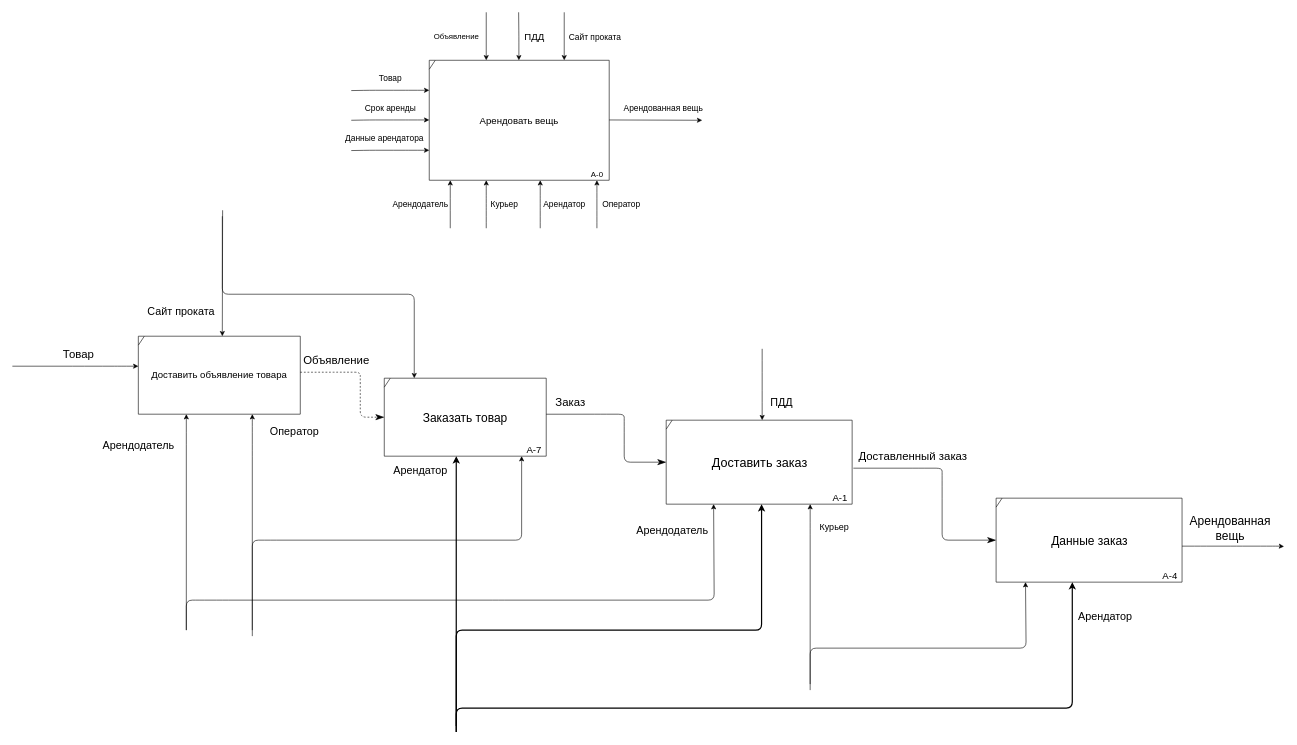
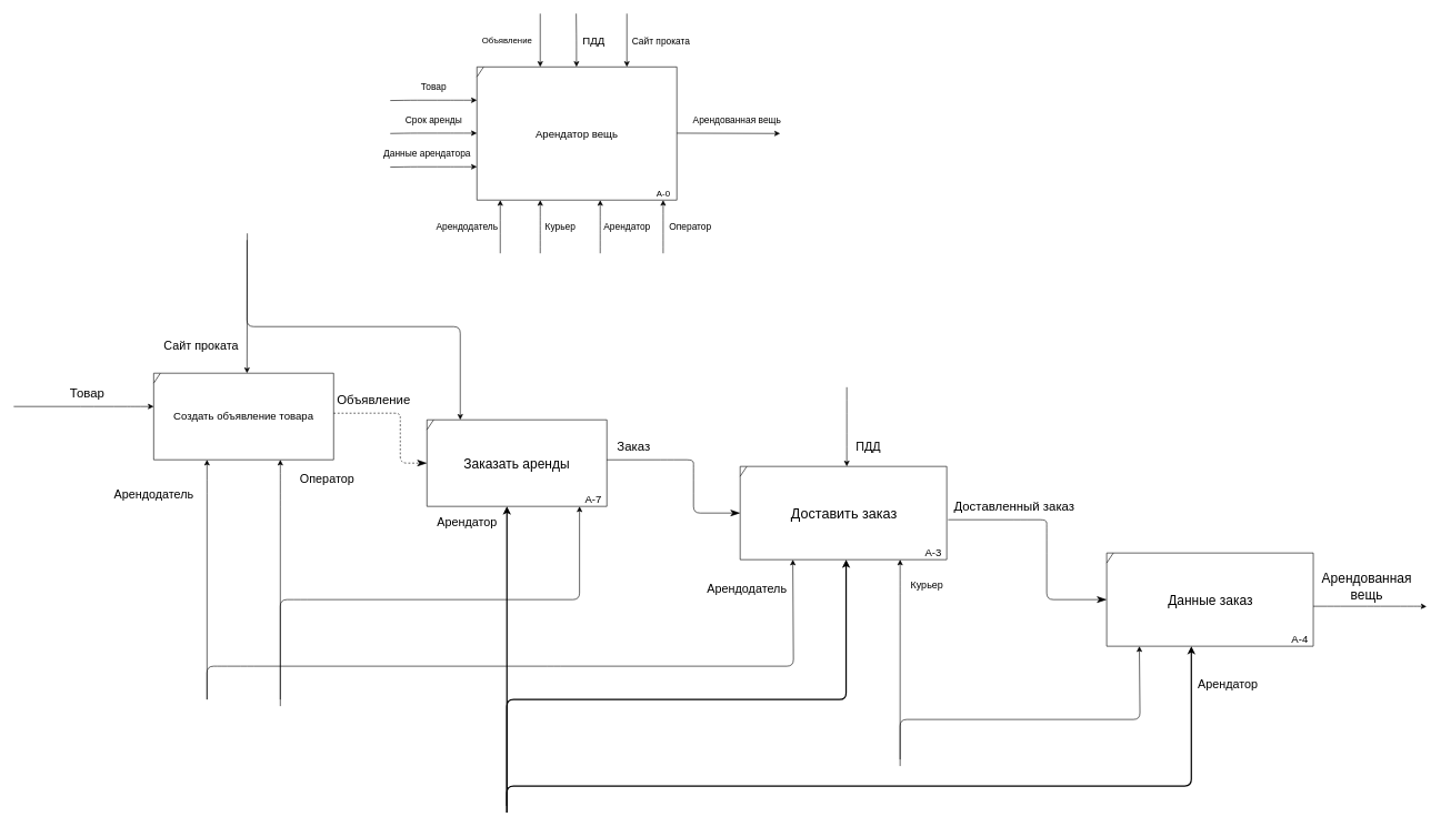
- <mxCell id="3" value="&lt;font style=&quot;font-size: 16px&quot;&gt;Арендовать вещь&lt;/font&gt;" style="text;html=1;strokeColor=none;fillColor=none;align=center;verticalAlign=middle;whiteSpace=wrap;rounded=0;" parent="1" vertex="1"><mxGeometry x="720" y="110" width="290" height="180" as="geometry" /></mxCell>
+ <mxCell id="3" value="&lt;font style=&quot;font-size: 16px&quot;&gt;Арендатор вещь&lt;/font&gt;" style="text;html=1;strokeColor=none;fillColor=none;align=center;verticalAlign=middle;whiteSpace=wrap;rounded=0;" parent="1" vertex="1"><mxGeometry x="720" y="110" width="290" height="180" as="geometry" /></mxCell>
- <mxCell id="18" value="&lt;span style=&quot;font-size: 16px;&quot;&gt;Доставить объявление товара&lt;/span&gt;" style="text;html=1;strokeColor=none;fillColor=none;align=center;verticalAlign=middle;whiteSpace=wrap;rounded=0;fontSize=16;" parent="1" vertex="1"><mxGeometry x="230" y="560" width="270" height="130" as="geometry" /></mxCell>
+ <mxCell id="18" value="&lt;span style=&quot;font-size: 16px;&quot;&gt;Создать объявление товара&lt;/span&gt;" style="text;html=1;strokeColor=none;fillColor=none;align=center;verticalAlign=middle;whiteSpace=wrap;rounded=0;fontSize=16;" parent="1" vertex="1"><mxGeometry x="230" y="560" width="270" height="130" as="geometry" /></mxCell>
- <mxCell id="27" value="&lt;font style=&quot;font-size: 20px&quot;&gt;Заказать товар&lt;/font&gt;" style="text;html=1;strokeColor=none;fillColor=none;align=center;verticalAlign=middle;whiteSpace=wrap;rounded=0;fontSize=16;" parent="1" vertex="1"><mxGeometry x="640" y="630" width="270" height="130" as="geometry" /></mxCell>
+ <mxCell id="27" value="&lt;font style=&quot;font-size: 20px&quot;&gt;Заказать аренды&lt;/font&gt;" style="text;html=1;strokeColor=none;fillColor=none;align=center;verticalAlign=middle;whiteSpace=wrap;rounded=0;fontSize=16;" parent="1" vertex="1"><mxGeometry x="640" y="630" width="270" height="130" as="geometry" /></mxCell>
- <mxCell id="37" value="&lt;font style=&quot;font-size: 16px;&quot;&gt;А-1&lt;br style=&quot;font-size: 16px;&quot;&gt;&lt;/font&gt;" style="text;html=1;strokeColor=none;fillColor=none;align=center;verticalAlign=middle;whiteSpace=wrap;rounded=0;fontSize=16;" parent="1" vertex="1"><mxGeometry x="1380" y="820" width="40" height="20" as="geometry" /></mxCell>
+ <mxCell id="37" value="&lt;font style=&quot;font-size: 16px;&quot;&gt;А-3&lt;br style=&quot;font-size: 16px;&quot;&gt;&lt;/font&gt;" style="text;html=1;strokeColor=none;fillColor=none;align=center;verticalAlign=middle;whiteSpace=wrap;rounded=0;fontSize=16;" parent="1" vertex="1"><mxGeometry x="1380" y="820" width="40" height="20" as="geometry" /></mxCell>
